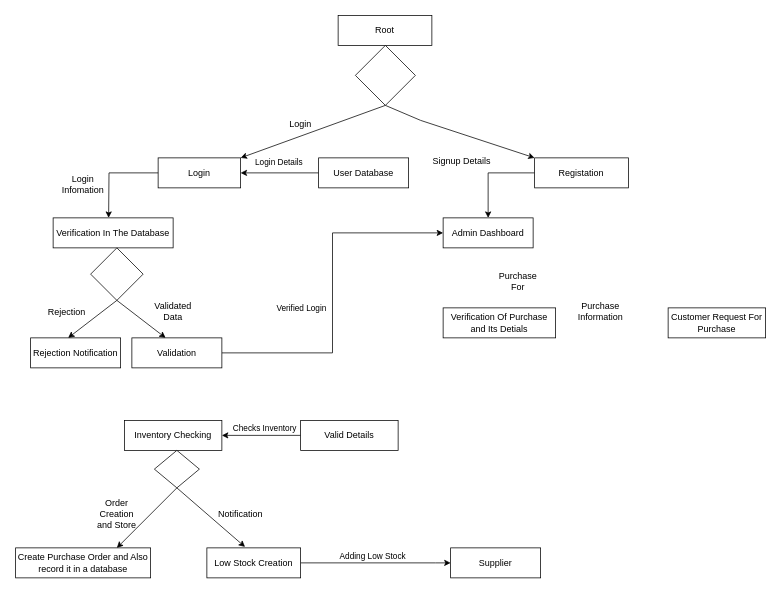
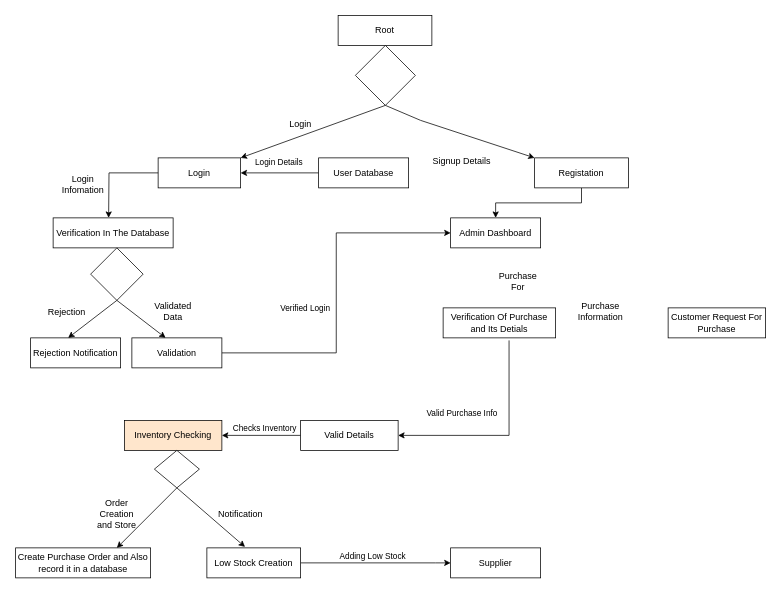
- <mxCell id="11" value="Admin Dashboard" style="rounded=0;whiteSpace=wrap;html=1;" parent="1" vertex="1"><mxGeometry x="590" y="290" width="120" height="40" as="geometry" /></mxCell>
+ <mxCell id="11" value="Admin Dashboard" style="rounded=0;whiteSpace=wrap;html=1;" parent="1" vertex="1"><mxGeometry x="600" y="290" width="120" height="40" as="geometry" /></mxCell>
- <mxCell id="21" value="Inventory Checking" style="rounded=0;whiteSpace=wrap;html=1;" parent="1" vertex="1"><mxGeometry x="165" y="560" width="130" height="40" as="geometry" /></mxCell>
+ <mxCell id="21" value="Inventory Checking" style="rounded=0;whiteSpace=wrap;html=1;fillColor=#ffe6cc;" parent="1" vertex="1"><mxGeometry x="165" y="560" width="130" height="40" as="geometry" /></mxCell>
+ <mxCell id="13" style="edgeStyle=orthogonalEdgeStyle;rounded=0;orthogonalLoop=1;jettySize=auto;html=1;entryX=1;entryY=0.5;entryDx=0;entryDy=0;exitX=0.586;exitY=1.084;exitDx=0;exitDy=0;exitPerimeter=0;" parent="1" source="15" target="20" edge="1"><mxGeometry relative="1" as="geometry"><mxPoint x="715" y="710" as="targetPoint" /><mxPoint x="820" y="610" as="sourcePoint" /><Array as="points"><mxPoint x="678" y="580" /></Array></mxGeometry></mxCell>
+ <mxCell id="14" value="Valid Purchase Info" style="edgeLabel;html=1;align=center;verticalAlign=middle;resizable=0;points=[];" parent="13" vertex="1" connectable="0"><mxGeometry x="-0.01" y="-4" relative="1" as="geometry"><mxPoint x="-54" y="-26" as="offset" /></mxGeometry></mxCell>
